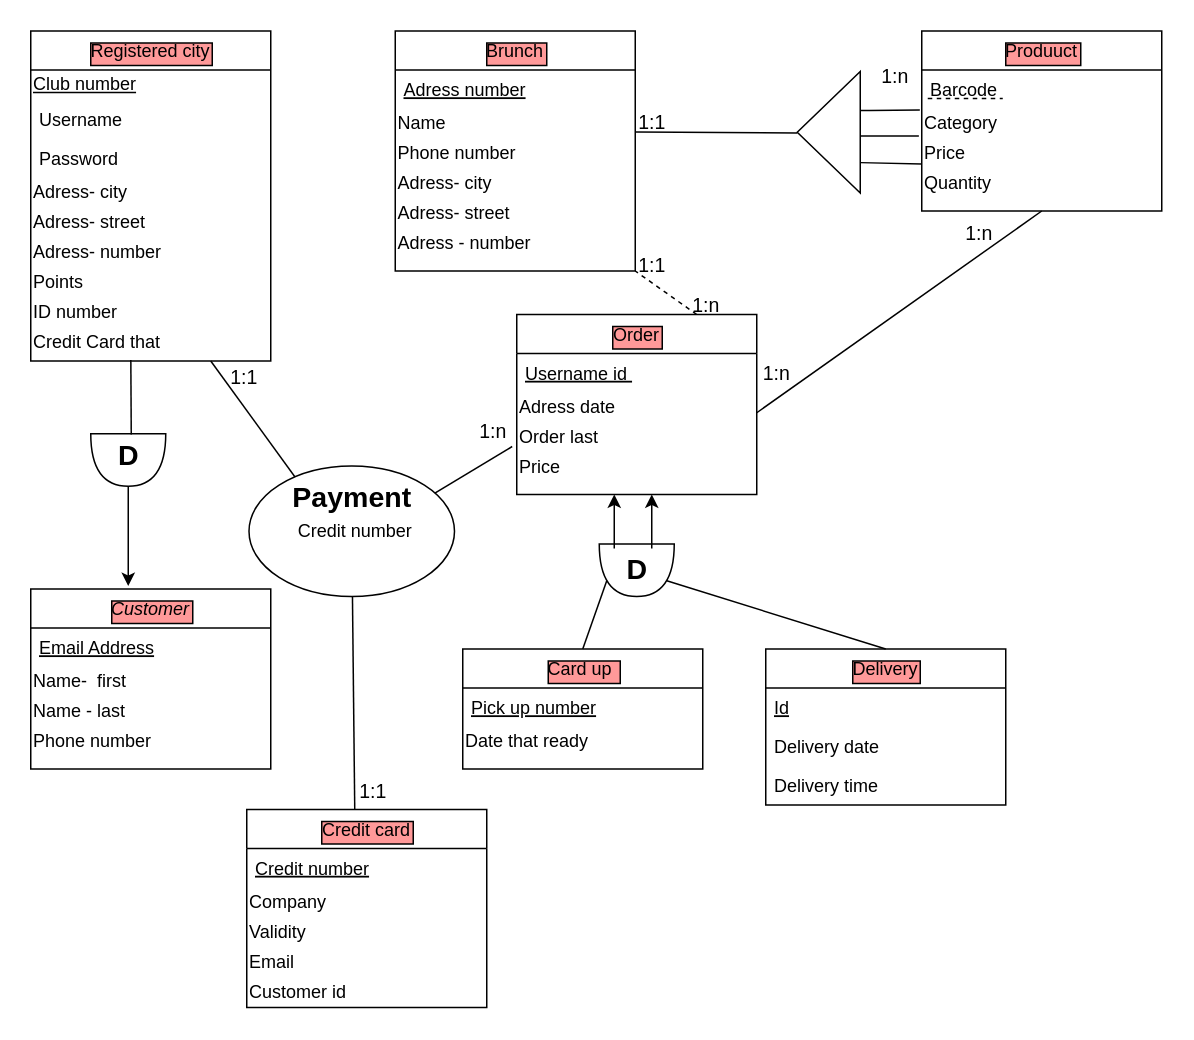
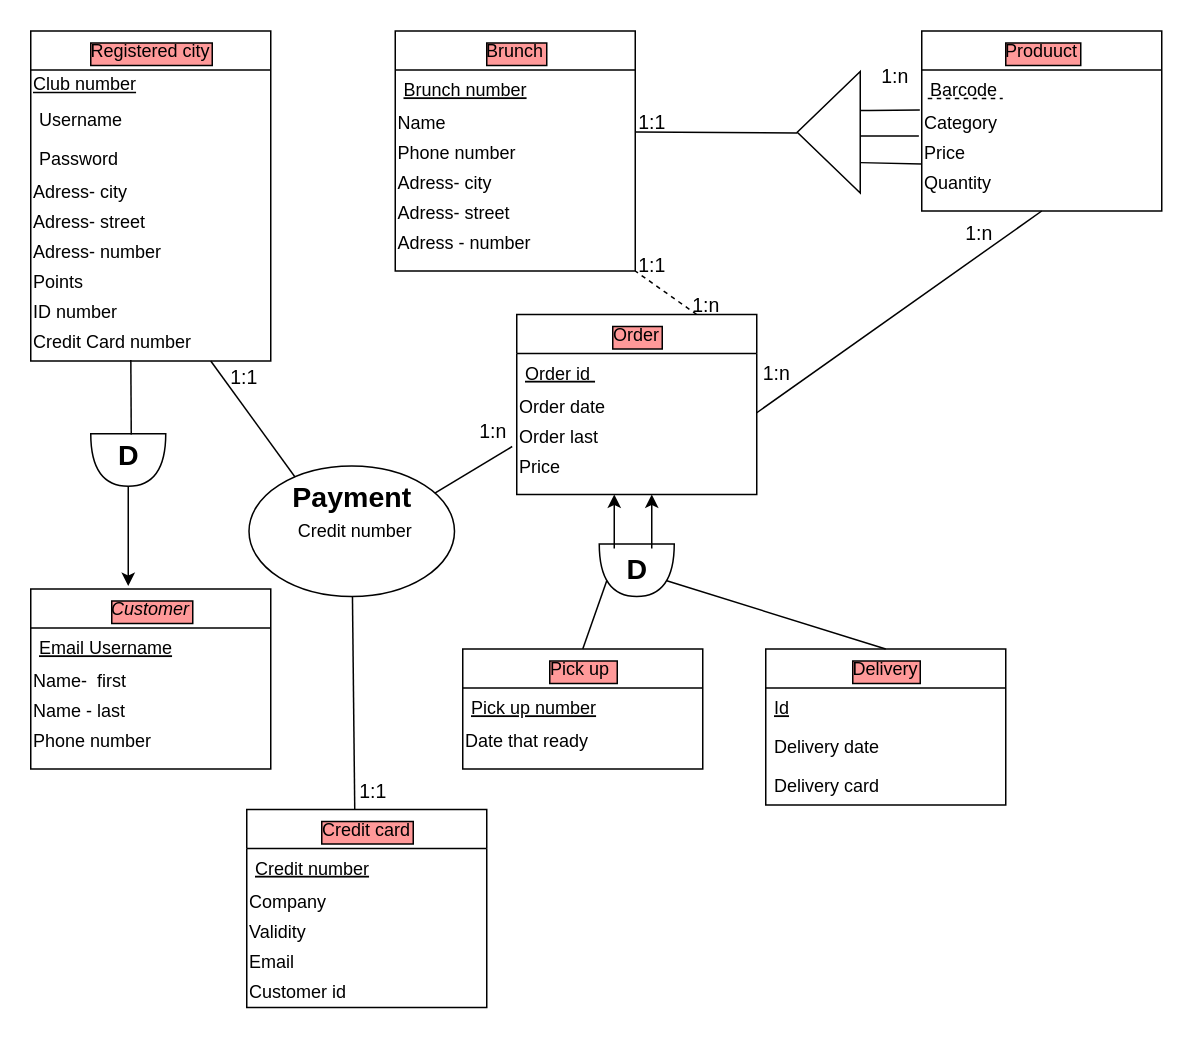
- <mxCell id="36" value="Adress number" style="text;align=left;verticalAlign=top;spacingLeft=4;spacingRight=4;overflow=hidden;rotatable=0;points=[[0,0.5],[1,0.5]];portConstraint=eastwest;fontStyle=4" parent="35" vertex="1"><mxGeometry y="26" width="160" height="26" as="geometry" /></mxCell>
+ <mxCell id="36" value="Brunch number" style="text;align=left;verticalAlign=top;spacingLeft=4;spacingRight=4;overflow=hidden;rotatable=0;points=[[0,0.5],[1,0.5]];portConstraint=eastwest;fontStyle=4" parent="35" vertex="1"><mxGeometry y="26" width="160" height="26" as="geometry" /></mxCell>
- <mxCell id="16" value="Credit Card that" style="text;html=1;align=left;verticalAlign=middle;resizable=0;points=[];autosize=1;fontColor=#000000;" parent="7" vertex="1"><mxGeometry y="198" width="160" height="20" as="geometry" /></mxCell>
+ <mxCell id="16" value="Credit Card number" style="text;html=1;align=left;verticalAlign=middle;resizable=0;points=[];autosize=1;fontColor=#000000;" parent="7" vertex="1"><mxGeometry y="198" width="160" height="20" as="geometry" /></mxCell>
- <mxCell id="28" value="Username id " style="text;align=left;verticalAlign=top;spacingLeft=4;spacingRight=4;overflow=hidden;rotatable=0;points=[[0,0.5],[1,0.5]];portConstraint=eastwest;fontStyle=4" parent="27" vertex="1"><mxGeometry y="26" width="160" height="26" as="geometry" /></mxCell>
+ <mxCell id="28" value="Order id " style="text;align=left;verticalAlign=top;spacingLeft=4;spacingRight=4;overflow=hidden;rotatable=0;points=[[0,0.5],[1,0.5]];portConstraint=eastwest;fontStyle=4" parent="27" vertex="1"><mxGeometry y="26" width="160" height="26" as="geometry" /></mxCell>
- <mxCell id="29" value="Adress date" style="text;html=1;align=left;verticalAlign=middle;resizable=0;points=[];autosize=1;fontColor=#000000;" parent="27" vertex="1"><mxGeometry y="52" width="160" height="20" as="geometry" /></mxCell>
+ <mxCell id="29" value="Order date" style="text;html=1;align=left;verticalAlign=middle;resizable=0;points=[];autosize=1;fontColor=#000000;" parent="27" vertex="1"><mxGeometry y="52" width="160" height="20" as="geometry" /></mxCell>
- <mxCell id="3" value="Email Address" style="text;align=left;verticalAlign=top;spacingLeft=4;spacingRight=4;overflow=hidden;rotatable=0;points=[[0,0.5],[1,0.5]];portConstraint=eastwest;rounded=0;shadow=0;html=0;fontStyle=4" parent="2" vertex="1"><mxGeometry y="26" width="160" height="26" as="geometry" /></mxCell>
+ <mxCell id="3" value="Email Username" style="text;align=left;verticalAlign=top;spacingLeft=4;spacingRight=4;overflow=hidden;rotatable=0;points=[[0,0.5],[1,0.5]];portConstraint=eastwest;rounded=0;shadow=0;html=0;fontStyle=4" parent="2" vertex="1"><mxGeometry y="26" width="160" height="26" as="geometry" /></mxCell>
- <mxCell id="32" value="Card up " style="swimlane;fontStyle=0;align=center;verticalAlign=top;childLayout=stackLayout;horizontal=1;startSize=26;horizontalStack=0;resizeParent=1;resizeLast=0;collapsible=1;marginBottom=0;rounded=0;shadow=0;strokeWidth=1;labelBackgroundColor=#FF9999;labelBorderColor=#000000;" parent="1" vertex="1"><mxGeometry x="308" y="432" width="160" height="80" as="geometry"><mxRectangle x="340" y="380" width="170" height="26" as="alternateBounds" /></mxGeometry></mxCell>
+ <mxCell id="32" value="Pick up " style="swimlane;fontStyle=0;align=center;verticalAlign=top;childLayout=stackLayout;horizontal=1;startSize=26;horizontalStack=0;resizeParent=1;resizeLast=0;collapsible=1;marginBottom=0;rounded=0;shadow=0;strokeWidth=1;labelBackgroundColor=#FF9999;labelBorderColor=#000000;" parent="1" vertex="1"><mxGeometry x="308" y="432" width="160" height="80" as="geometry"><mxRectangle x="340" y="380" width="170" height="26" as="alternateBounds" /></mxGeometry></mxCell>
- <mxCell id="26" value="Delivery time" style="text;align=left;verticalAlign=top;spacingLeft=4;spacingRight=4;overflow=hidden;rotatable=0;points=[[0,0.5],[1,0.5]];portConstraint=eastwest;rounded=0;shadow=0;html=0;" parent="23" vertex="1"><mxGeometry y="78" width="160" height="26" as="geometry" /></mxCell>
+ <mxCell id="26" value="Delivery card" style="text;align=left;verticalAlign=top;spacingLeft=4;spacingRight=4;overflow=hidden;rotatable=0;points=[[0,0.5],[1,0.5]];portConstraint=eastwest;rounded=0;shadow=0;html=0;" parent="23" vertex="1"><mxGeometry y="78" width="160" height="26" as="geometry" /></mxCell>
